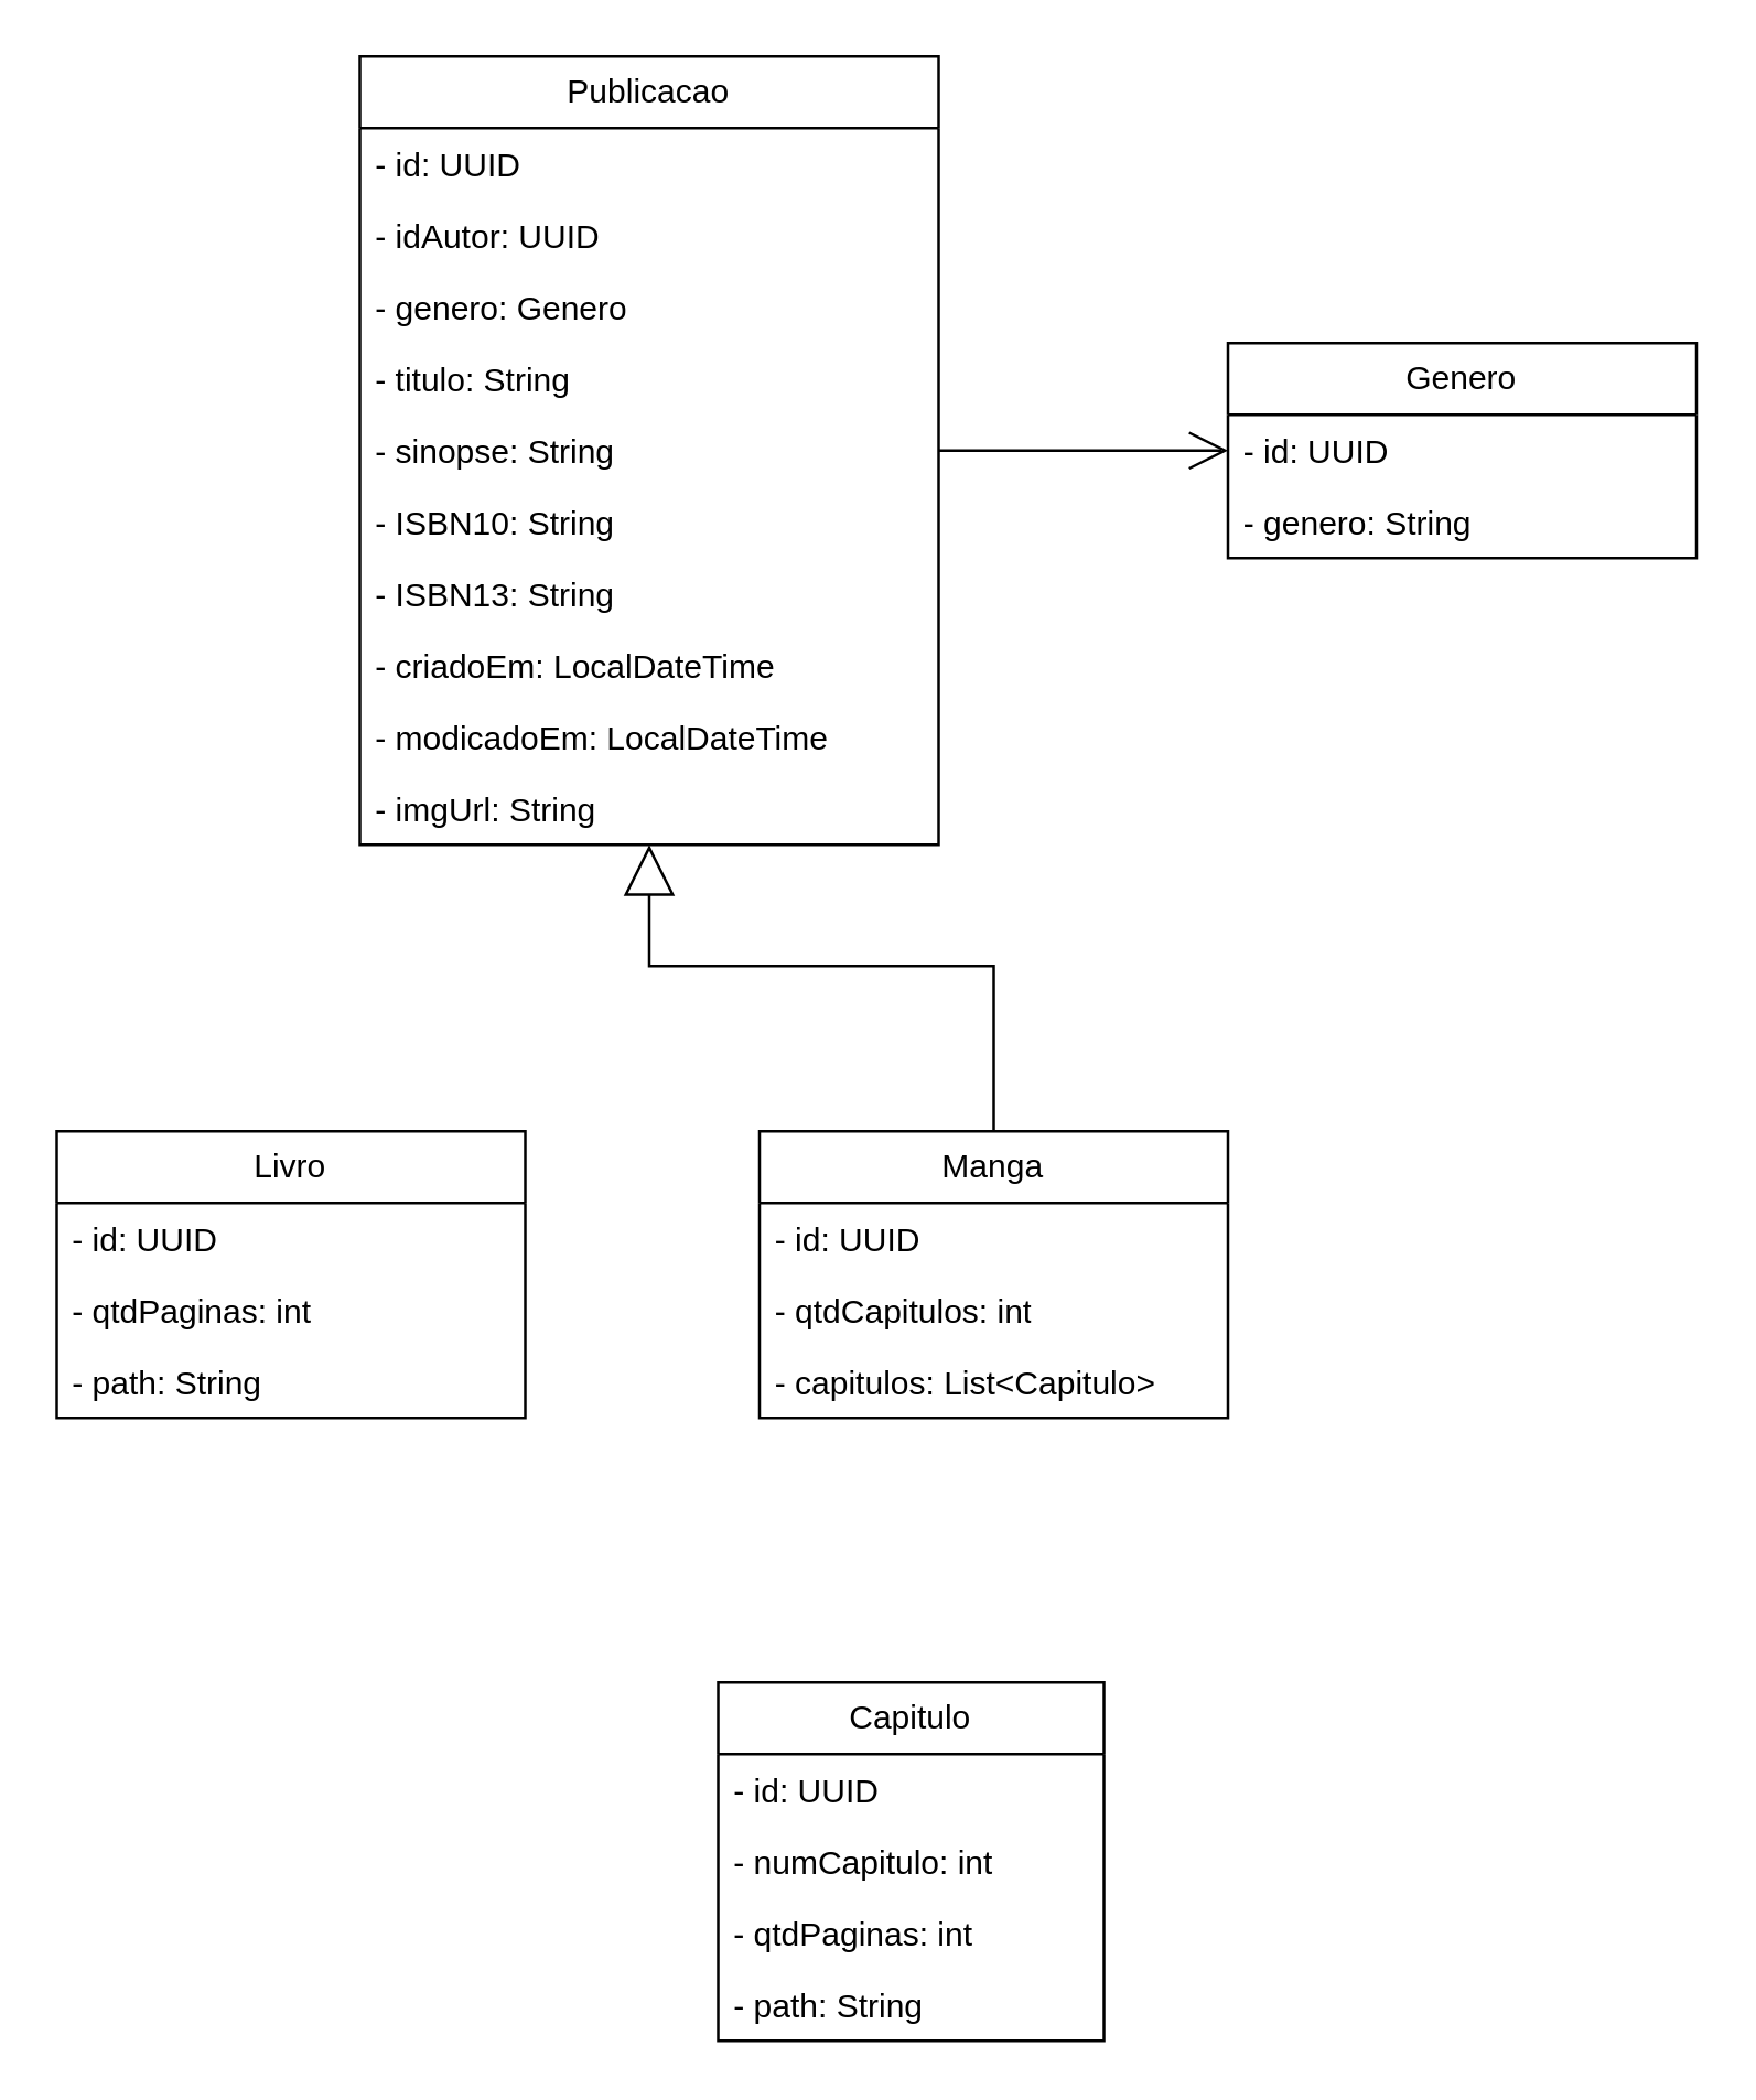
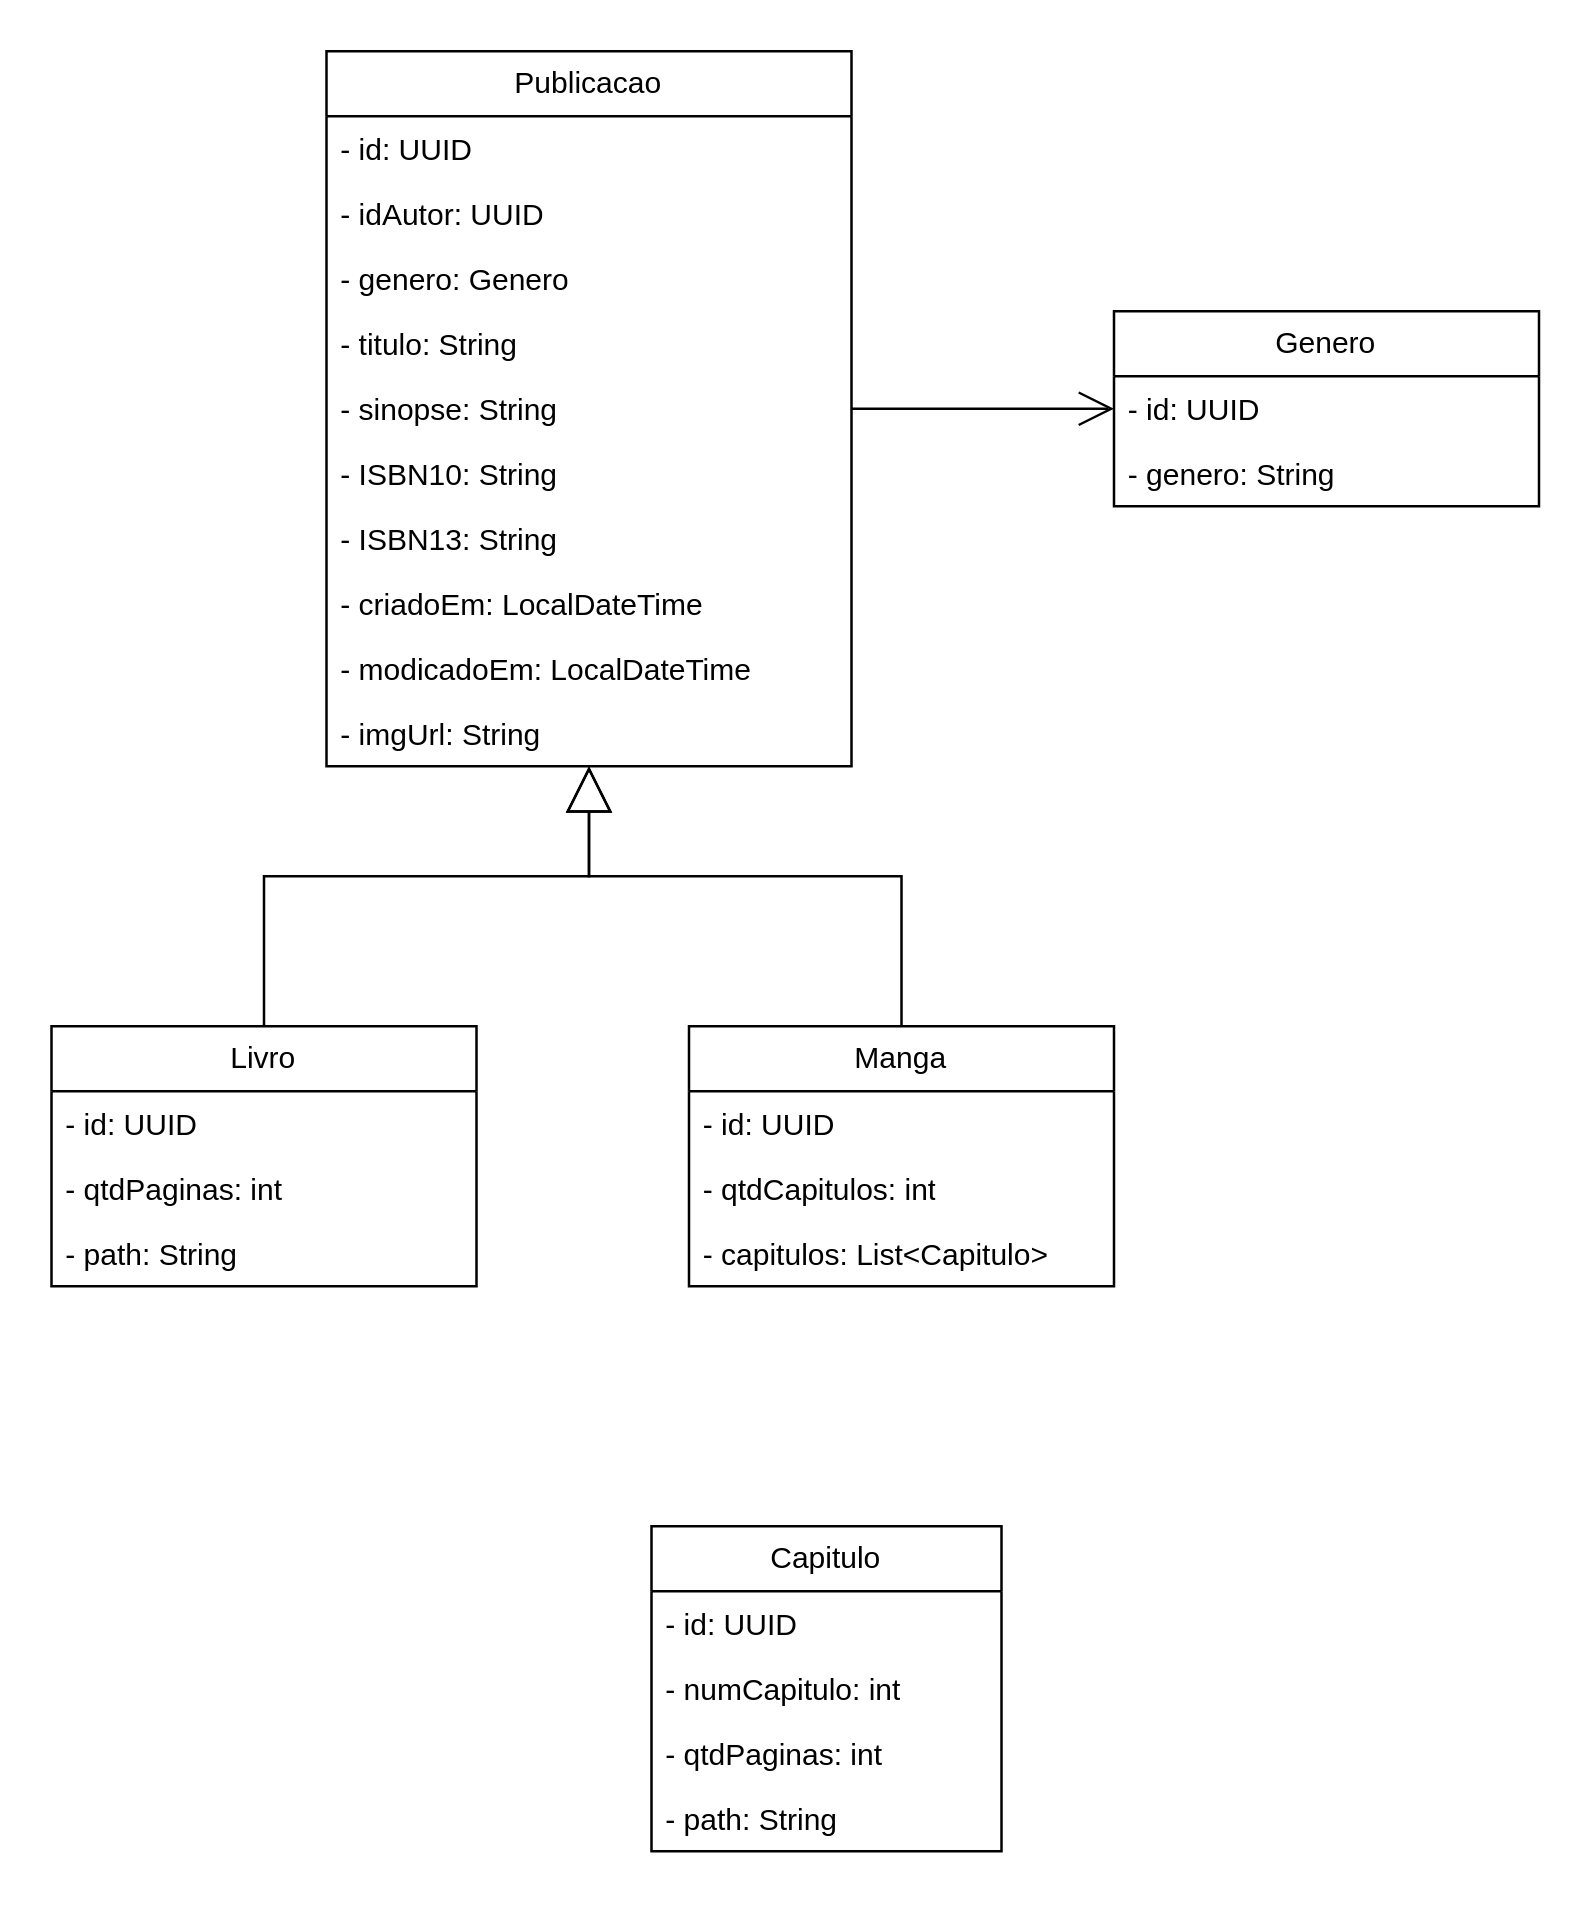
+ <mxCell id="30" value="" style="endArrow=block;endSize=16;endFill=0;html=1;rounded=0;exitX=0.5;exitY=0;exitDx=0;exitDy=0;entryX=0.5;entryY=1;entryDx=0;entryDy=0;" parent="1" source="2" target="18" edge="1"><mxGeometry x="0.175" y="-65" width="160" relative="1" as="geometry"><mxPoint x="160" y="394" as="sourcePoint" /><mxPoint x="30" y="290" as="targetPoint" /><mxPoint as="offset" /><Array as="points"><mxPoint x="105" y="350" /><mxPoint x="235" y="350" /></Array></mxGeometry></mxCell>
